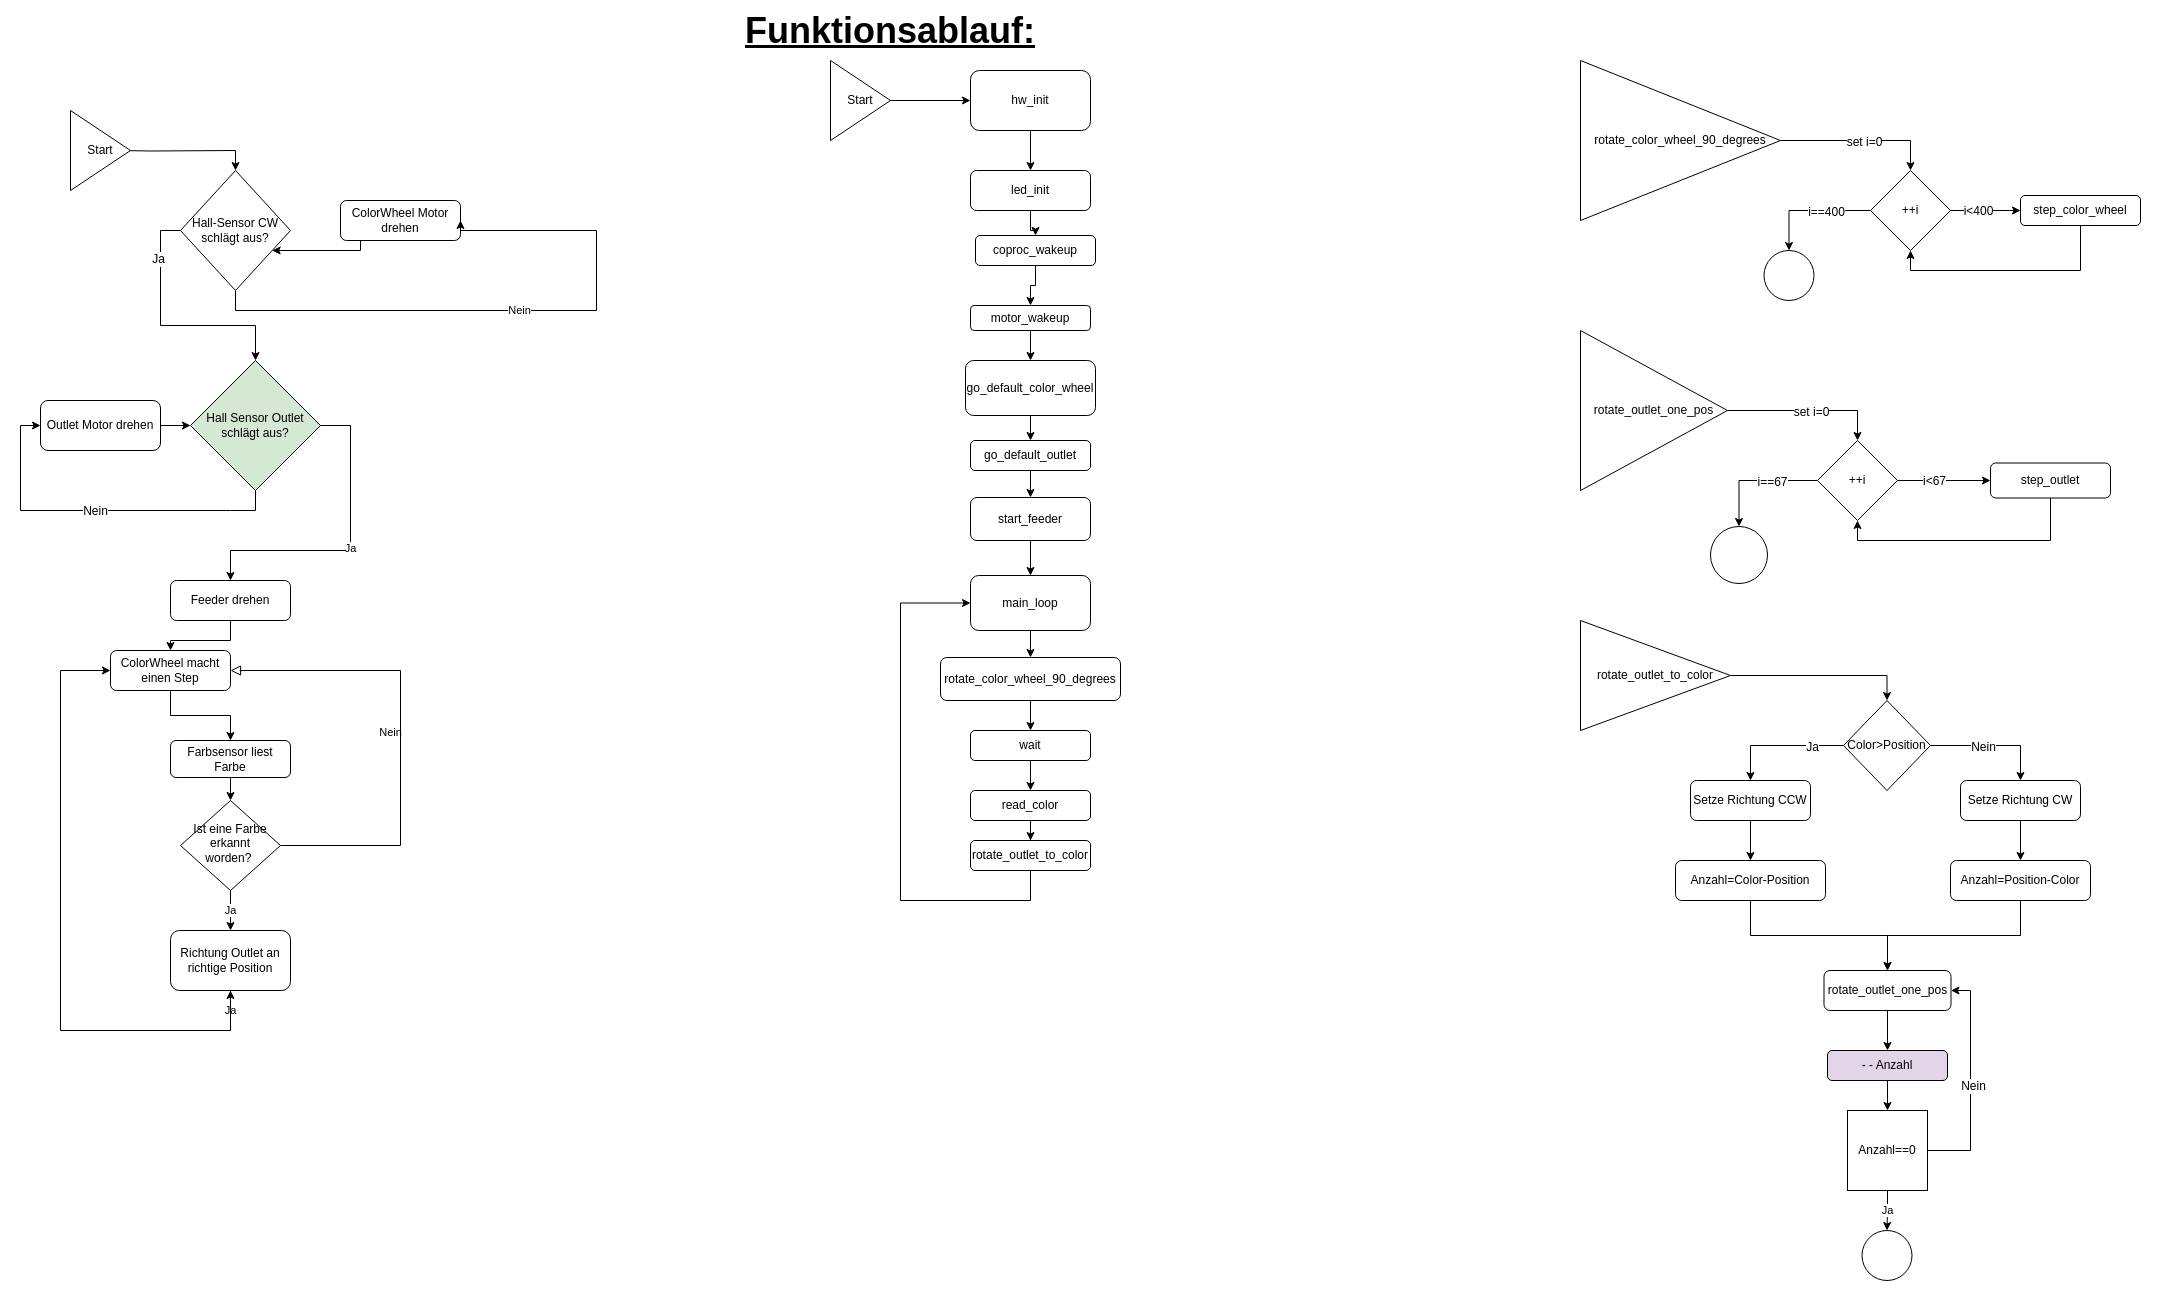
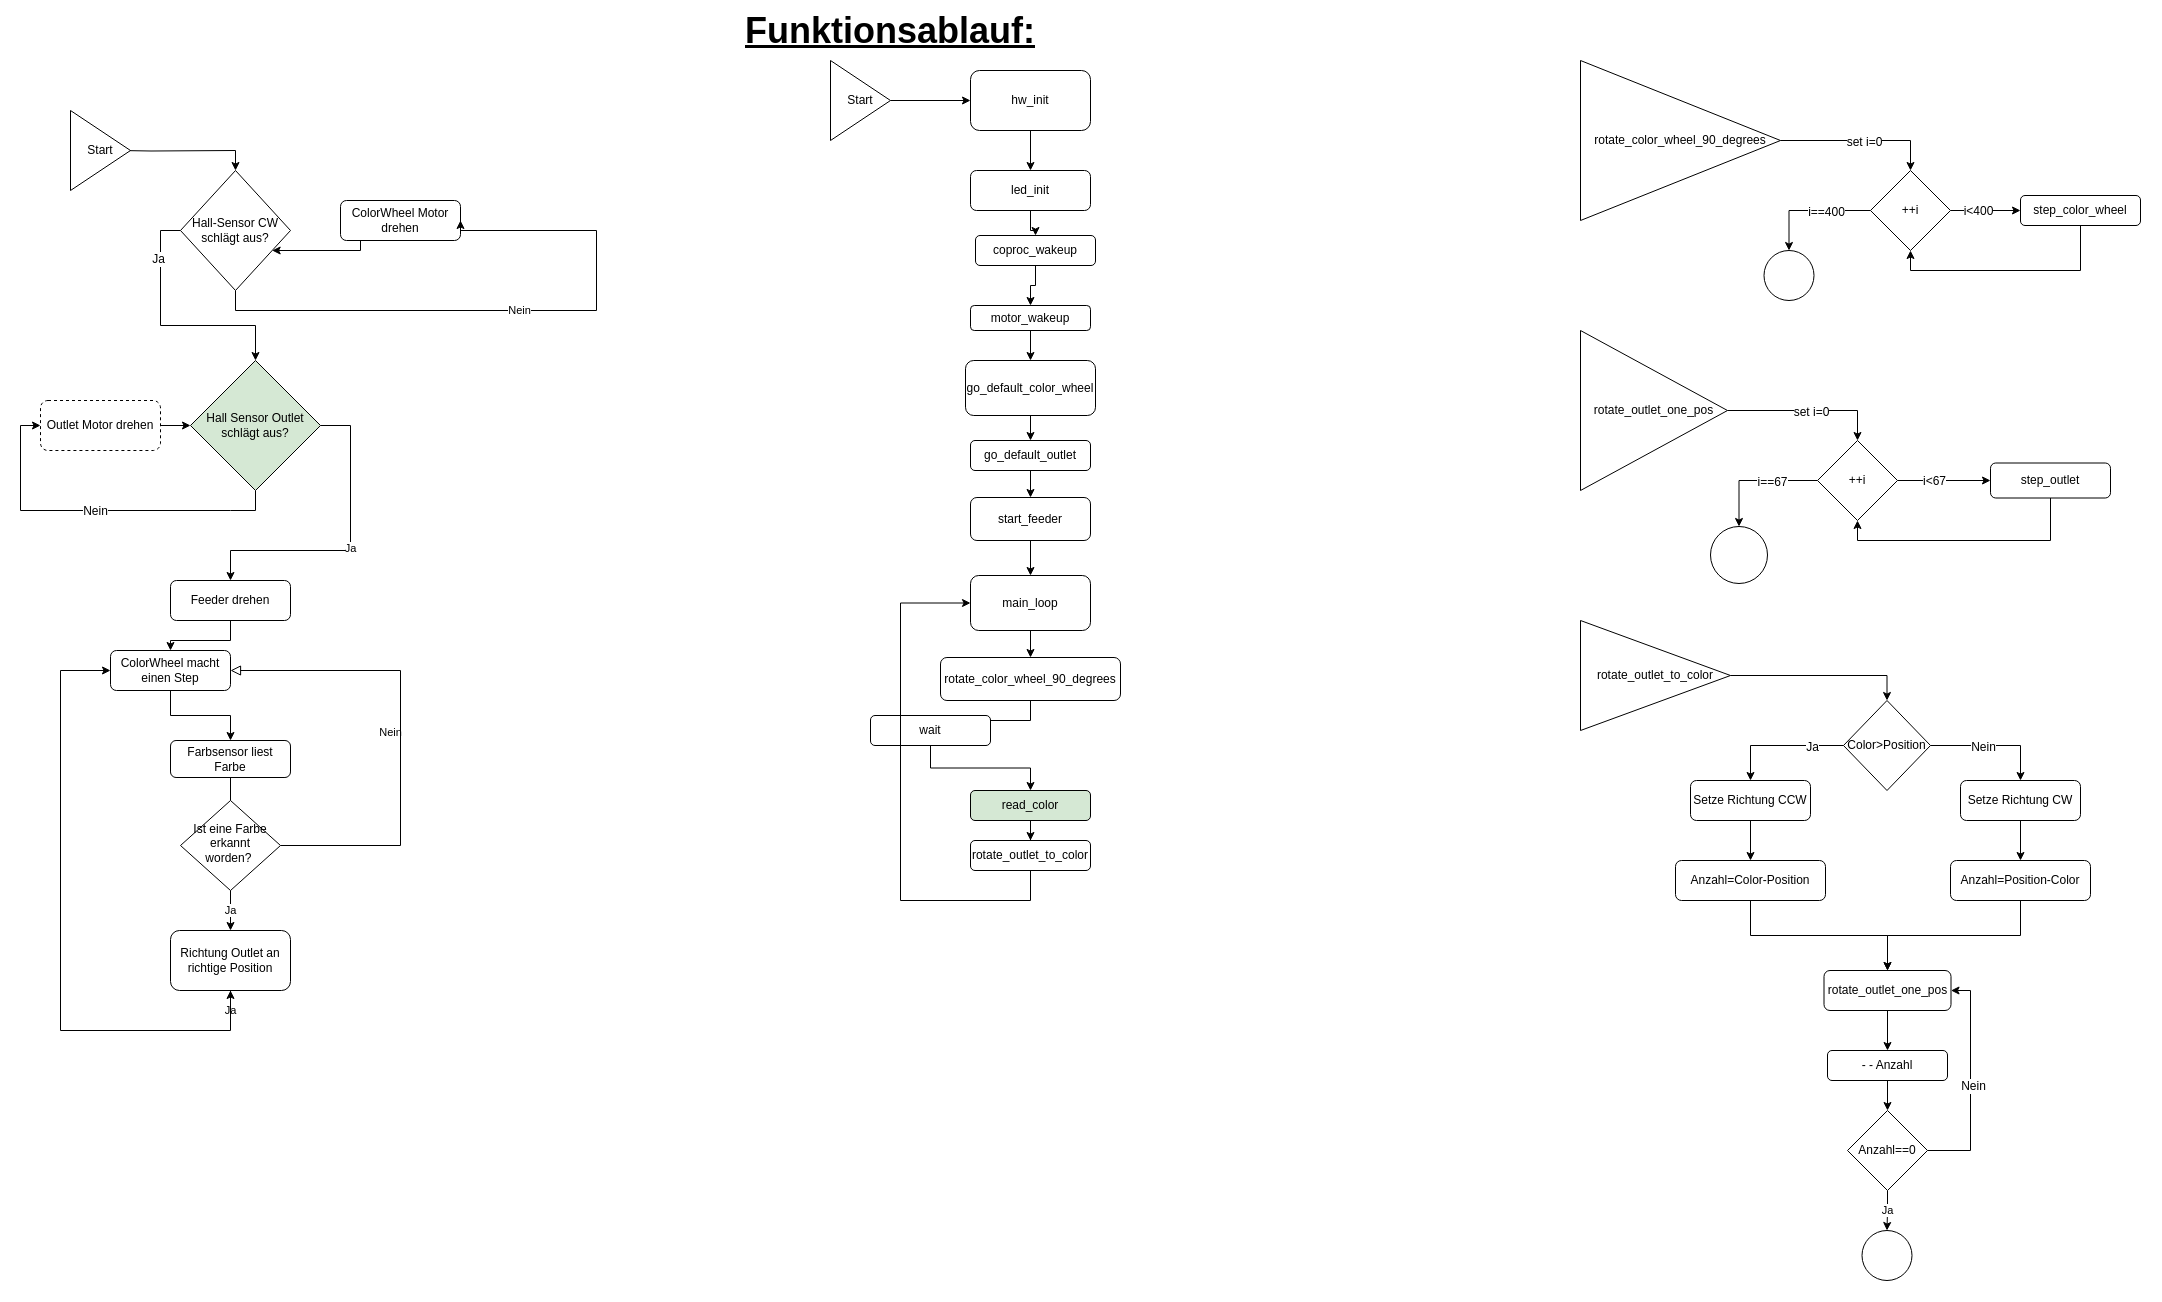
- <mxCell id="23" value="Outlet Motor drehen" style="rounded=1;whiteSpace=wrap;html=1;" parent="1" vertex="1"><mxGeometry x="40" y="400" width="120" height="50" as="geometry" /></mxCell>
+ <mxCell id="23" value="Outlet Motor drehen" style="rounded=1;whiteSpace=wrap;html=1;dashed=1;" parent="1" vertex="1"><mxGeometry x="40" y="400" width="120" height="50" as="geometry" /></mxCell>
- <mxCell id="49" value="wait" style="rounded=1;whiteSpace=wrap;html=1;" parent="1" vertex="1"><mxGeometry x="970" y="730" width="120" height="30" as="geometry" /></mxCell>
+ <mxCell id="49" value="wait" style="rounded=1;whiteSpace=wrap;html=1;" parent="1" vertex="1"><mxGeometry x="870" y="715" width="120" height="30" as="geometry" /></mxCell>
- <mxCell id="9" value="" style="edgeStyle=orthogonalEdgeStyle;rounded=0;orthogonalLoop=1;jettySize=auto;html=1;" parent="1" source="10" target="6" edge="1"><mxGeometry relative="1" as="geometry" /></mxCell>
+ <mxCell id="9" value="" style="edgeStyle=orthogonalEdgeStyle;rounded=0;orthogonalLoop=1;jettySize=auto;html=1;endArrow=none;" parent="1" source="10" target="6" edge="1"><mxGeometry relative="1" as="geometry" /></mxCell>
- <mxCell id="51" value="read_color" style="rounded=1;whiteSpace=wrap;html=1;" parent="1" vertex="1"><mxGeometry x="970" y="790" width="120" height="30" as="geometry" /></mxCell>
+ <mxCell id="51" value="read_color" style="rounded=1;whiteSpace=wrap;html=1;fillColor=#d5e8d4;" parent="1" vertex="1"><mxGeometry x="970" y="790" width="120" height="30" as="geometry" /></mxCell>
- <mxCell id="94" value="- - Anzahl" style="rounded=1;whiteSpace=wrap;html=1;fillColor=#e1d5e7;" parent="1" vertex="1"><mxGeometry x="1827" y="1050" width="120" height="30" as="geometry" /></mxCell>
+ <mxCell id="94" value="- - Anzahl" style="rounded=1;whiteSpace=wrap;html=1;" parent="1" vertex="1"><mxGeometry x="1827" y="1050" width="120" height="30" as="geometry" /></mxCell>
- <mxCell id="98" value="Anzahl==0" style="whiteSpace=wrap;html=1;rounded=0;" parent="1" vertex="1"><mxGeometry x="1847" y="1110" width="80" height="80" as="geometry" /></mxCell>
+ <mxCell id="98" value="Anzahl==0" style="rhombus;whiteSpace=wrap;html=1;" parent="1" vertex="1"><mxGeometry x="1847" y="1110" width="80" height="80" as="geometry" /></mxCell>
